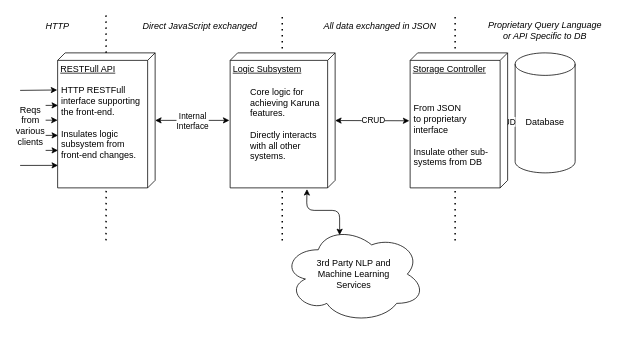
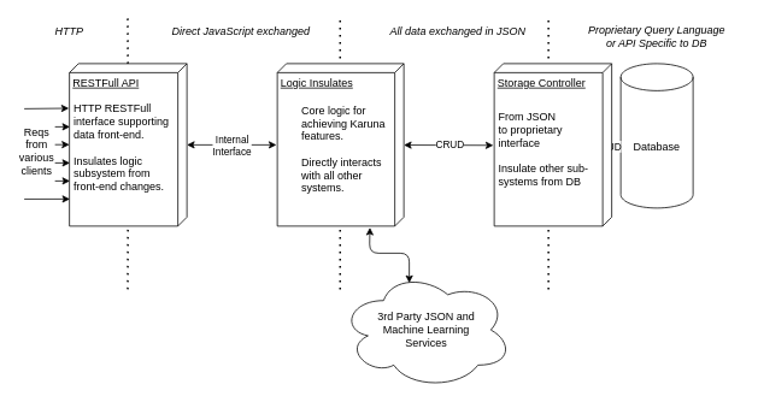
- <mxCell id="14" value="Logic Subsystem" style="verticalAlign=top;align=left;spacingTop=8;spacingLeft=2;spacingRight=12;shape=cube;size=10;direction=south;fontStyle=4;html=1;" parent="12" vertex="1"><mxGeometry y="50" width="140" height="180" as="geometry" /></mxCell>
+ <mxCell id="14" value="Logic Insulates" style="verticalAlign=top;align=left;spacingTop=8;spacingLeft=2;spacingRight=12;shape=cube;size=10;direction=south;fontStyle=4;html=1;" parent="12" vertex="1"><mxGeometry y="50" width="140" height="180" as="geometry" /></mxCell>
- <mxCell id="33" value="HTTP RESTFull interface supporting the front-end.&lt;br&gt;&lt;br&gt;Insulates logic subsystem from front-end changes." style="text;html=1;strokeColor=none;fillColor=none;align=left;verticalAlign=middle;whiteSpace=wrap;rounded=0;" parent="1" vertex="1"><mxGeometry x="79" y="108" width="112" height="110" as="geometry" /></mxCell>
+ <mxCell id="33" value="HTTP RESTFull interface supporting data front-end.&lt;br&gt;&lt;br&gt;Insulates logic subsystem from front-end changes." style="text;html=1;strokeColor=none;fillColor=none;align=left;verticalAlign=middle;whiteSpace=wrap;rounded=0;" parent="1" vertex="1"><mxGeometry x="79" y="108" width="112" height="110" as="geometry" /></mxCell>
- <mxCell id="19" value="&lt;span&gt;From JSON&lt;/span&gt;&lt;br&gt;&lt;span&gt;to proprietary&lt;/span&gt;&lt;br&gt;&lt;span&gt;interface&lt;/span&gt;&lt;br&gt;&lt;br&gt;&lt;span&gt;Insulate other sub-&lt;/span&gt;&lt;br&gt;&lt;div&gt;&lt;span&gt;systems from DB&lt;/span&gt;&lt;/div&gt;" style="text;html=1;strokeColor=none;fillColor=none;align=left;verticalAlign=middle;whiteSpace=wrap;rounded=0;" parent="16" vertex="1"><mxGeometry x="3" y="105" width="112" height="110" as="geometry" /></mxCell>
+ <mxCell id="19" value="&lt;span&gt;From JSON&lt;/span&gt;&lt;br&gt;&lt;span&gt;to proprietary&lt;/span&gt;&lt;br&gt;&lt;span&gt;interface&lt;/span&gt;&lt;br&gt;&lt;br&gt;&lt;span&gt;Insulate other sub-&lt;/span&gt;&lt;br&gt;&lt;div&gt;&lt;span&gt;systems from DB&lt;/span&gt;&lt;/div&gt;" style="text;html=1;strokeColor=none;fillColor=none;align=left;verticalAlign=middle;whiteSpace=wrap;rounded=0;" parent="16" vertex="1"><mxGeometry x="3" y="90" width="112" height="110" as="geometry" /></mxCell>
- <mxCell id="20" value="3rd Party NLP and&lt;br&gt;Machine Learning&lt;br&gt;Services" style="ellipse;shape=cloud;whiteSpace=wrap;html=1;" parent="1" vertex="1"><mxGeometry x="376" y="300" width="190" height="130" as="geometry" /></mxCell>
+ <mxCell id="20" value="3rd Party JSON and&lt;br&gt;Machine Learning&lt;br&gt;Services" style="ellipse;shape=cloud;whiteSpace=wrap;html=1;" parent="1" vertex="1"><mxGeometry x="376" y="300" width="190" height="130" as="geometry" /></mxCell>
